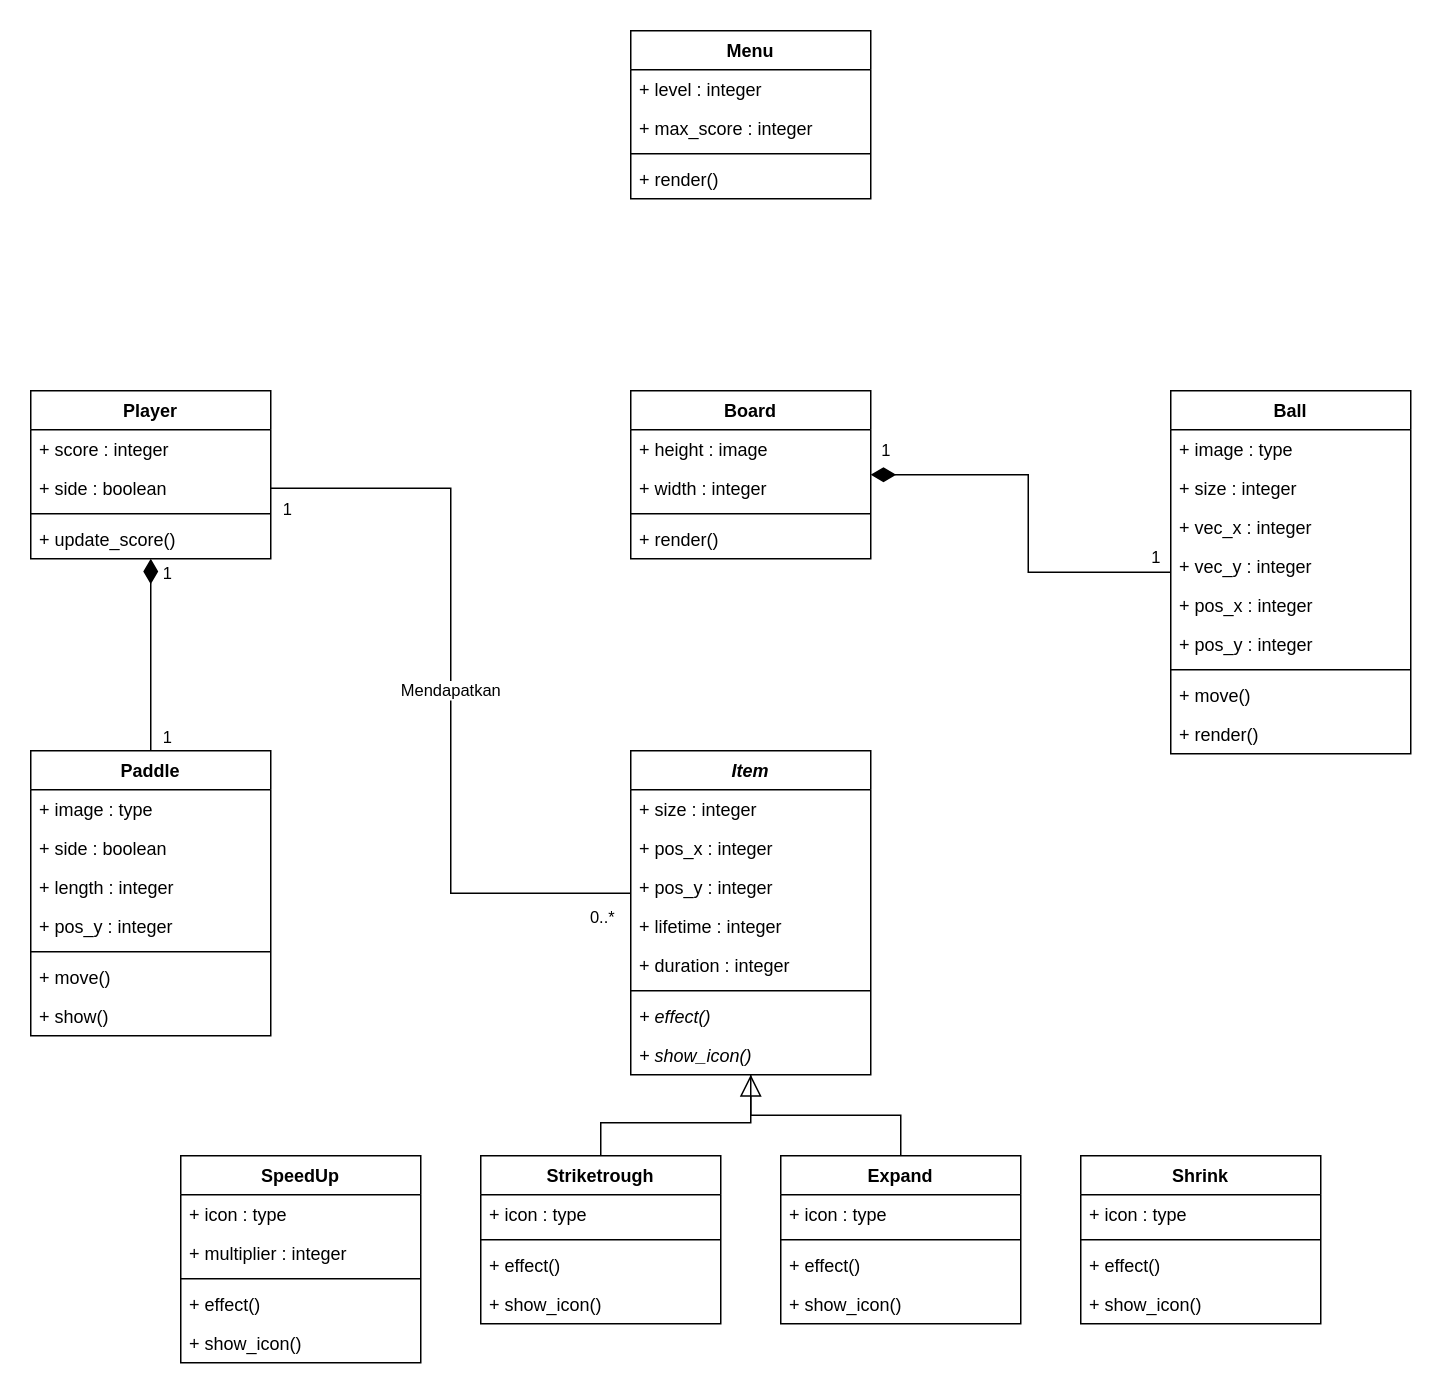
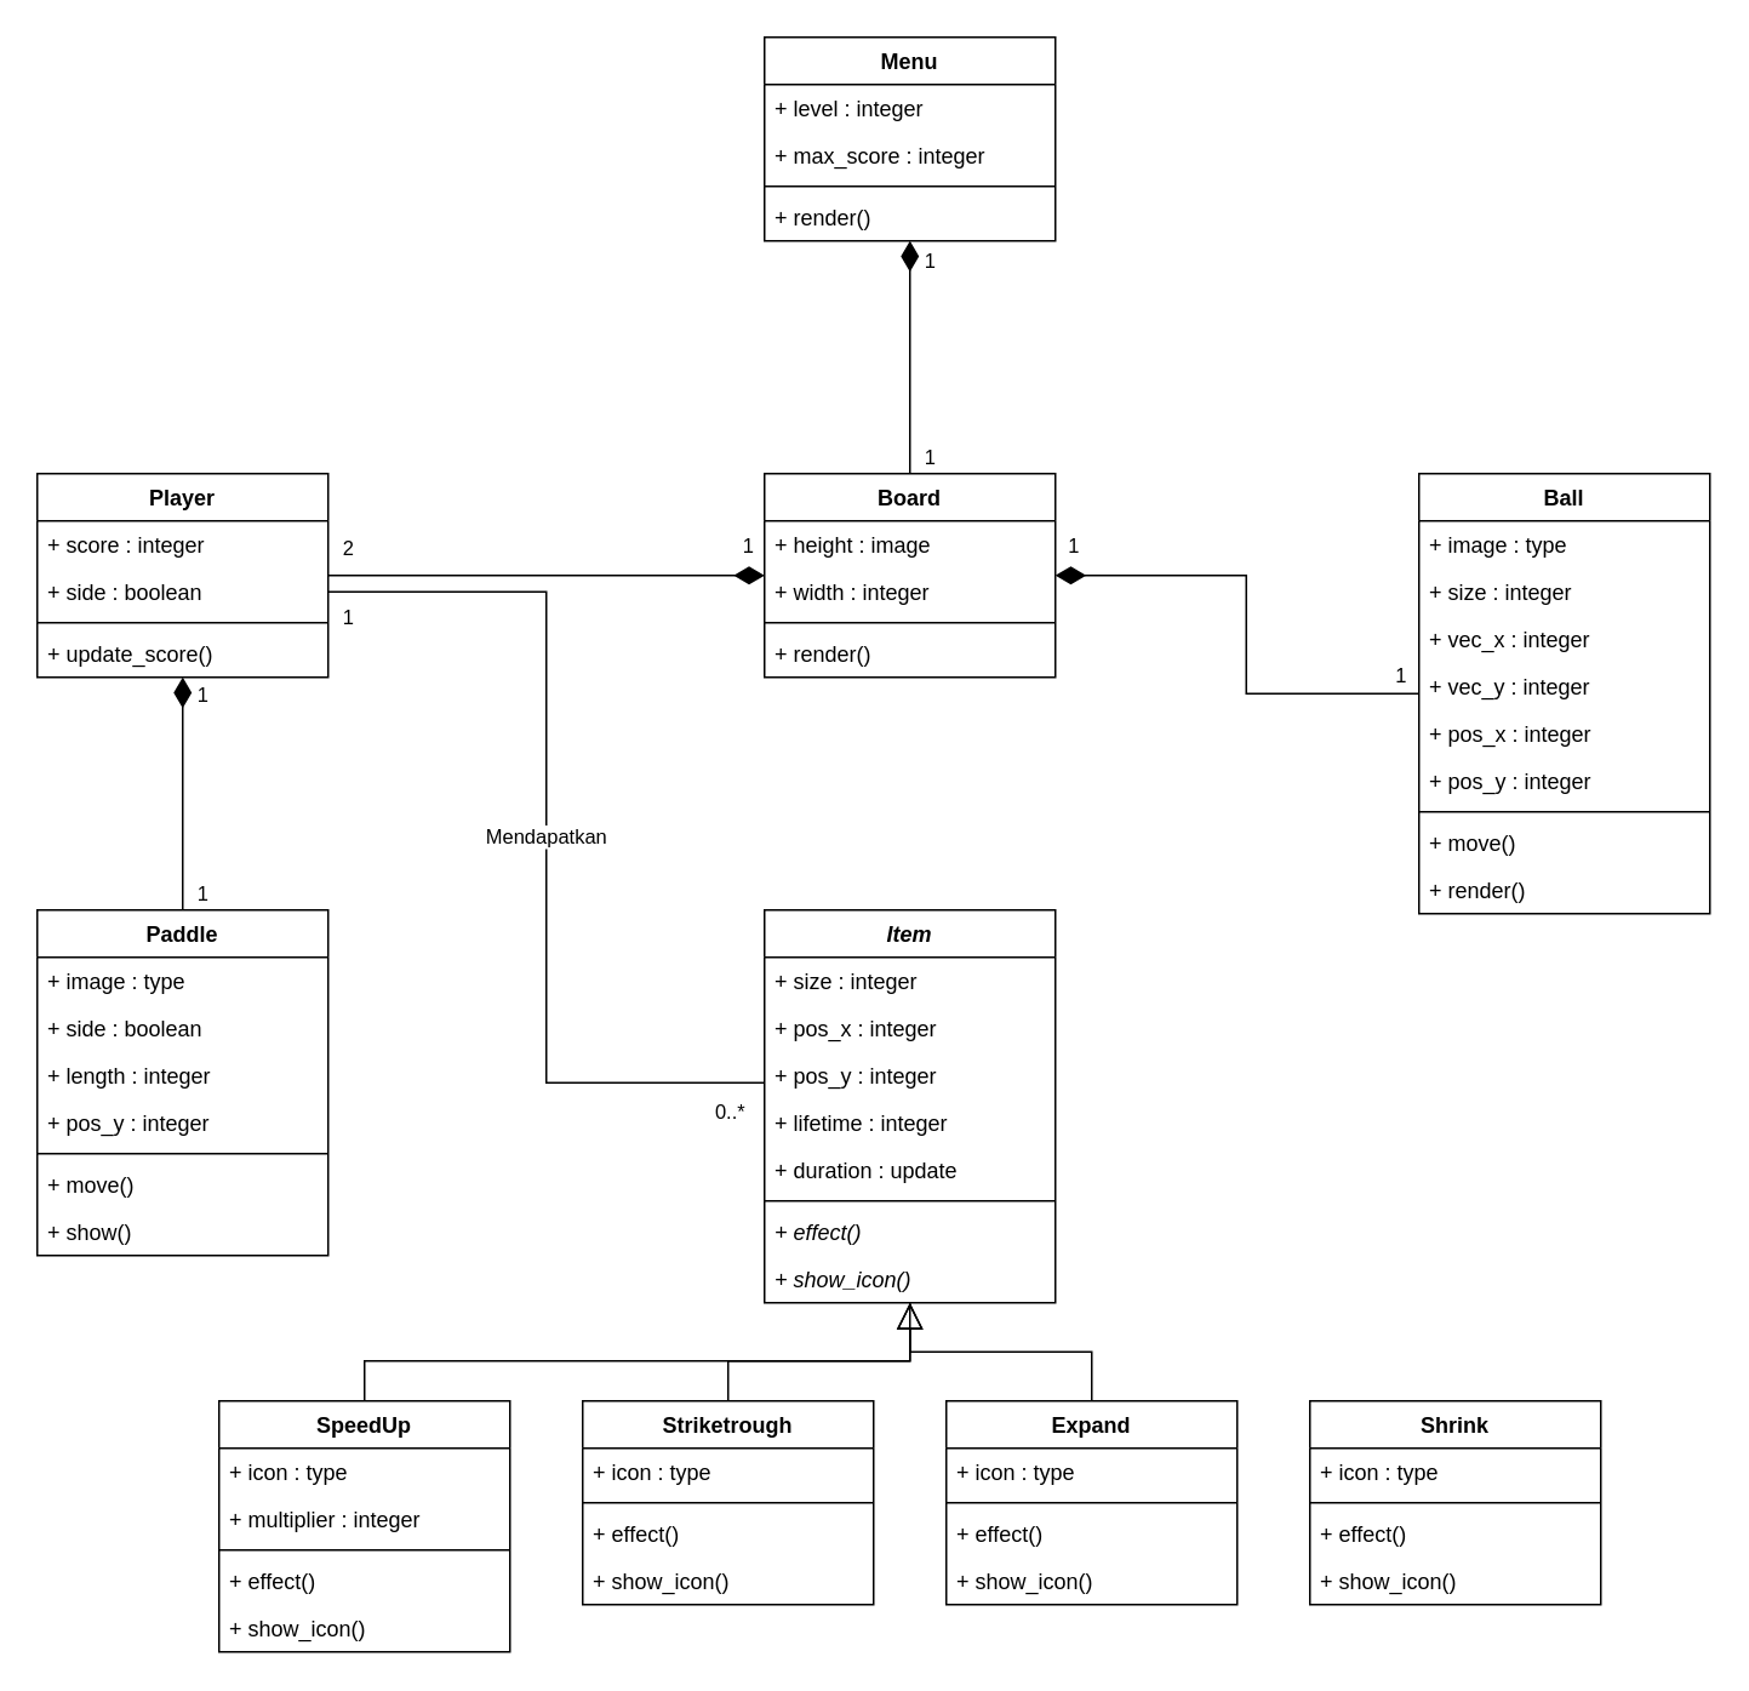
+ <mxCell id="75" style="edgeStyle=orthogonalEdgeStyle;rounded=0;orthogonalLoop=1;jettySize=auto;html=1;endArrow=diamondThin;endFill=1;endSize=14;strokeWidth=1;exitX=0.5;exitY=0;exitDx=0;exitDy=0;" parent="1" source="26" target="78" edge="1"><mxGeometry relative="1" as="geometry" /></mxCell>
+ <mxCell id="76" value="1" style="edgeLabel;html=1;align=center;verticalAlign=middle;resizable=0;points=[];" vertex="1" connectable="0" parent="75"><mxGeometry x="0.844" y="-1" relative="1" as="geometry"><mxPoint x="9" as="offset" /></mxGeometry></mxCell>
+ <mxCell id="77" value="1" style="edgeLabel;html=1;align=center;verticalAlign=middle;resizable=0;points=[];" vertex="1" connectable="0" parent="75"><mxGeometry x="-0.906" relative="1" as="geometry"><mxPoint x="10" y="-4" as="offset" /></mxGeometry></mxCell>
+ <mxCell id="64" style="edgeStyle=orthogonalEdgeStyle;rounded=0;orthogonalLoop=1;jettySize=auto;html=1;endArrow=diamondThin;endFill=1;strokeWidth=1;endSize=14;" parent="1" source="67" target="26" edge="1"><mxGeometry relative="1" as="geometry" /></mxCell>
+ <mxCell id="65" value="1" style="edgeLabel;html=1;align=center;verticalAlign=middle;resizable=0;points=[];" vertex="1" connectable="0" parent="64"><mxGeometry x="0.925" relative="1" as="geometry"><mxPoint x="-1" y="-17" as="offset" /></mxGeometry></mxCell>
+ <mxCell id="66" value="2" style="edgeLabel;html=1;align=center;verticalAlign=middle;resizable=0;points=[];" vertex="1" connectable="0" parent="64"><mxGeometry x="-0.948" relative="1" as="geometry"><mxPoint x="4" y="-16" as="offset" /></mxGeometry></mxCell>
- <mxCell id="37" value="+ duration : integer" style="text;strokeColor=none;fillColor=none;align=left;verticalAlign=top;spacingLeft=4;spacingRight=4;overflow=hidden;rotatable=0;points=[[0,0.5],[1,0.5]];portConstraint=eastwest;" parent="32" vertex="1"><mxGeometry y="130" width="160" height="26" as="geometry" /></mxCell>
+ <mxCell id="37" value="+ duration : update" style="text;strokeColor=none;fillColor=none;align=left;verticalAlign=top;spacingLeft=4;spacingRight=4;overflow=hidden;rotatable=0;points=[[0,0.5],[1,0.5]];portConstraint=eastwest;" parent="32" vertex="1"><mxGeometry y="130" width="160" height="26" as="geometry" /></mxCell>
+ <mxCell id="41" style="edgeStyle=orthogonalEdgeStyle;rounded=0;orthogonalLoop=1;jettySize=auto;html=1;exitX=0.5;exitY=0;exitDx=0;exitDy=0;entryX=0.5;entryY=1;entryDx=0;entryDy=0;endArrow=block;endFill=0;endSize=12;" parent="1" source="42" target="32" edge="1"><mxGeometry relative="1" as="geometry" /></mxCell>
